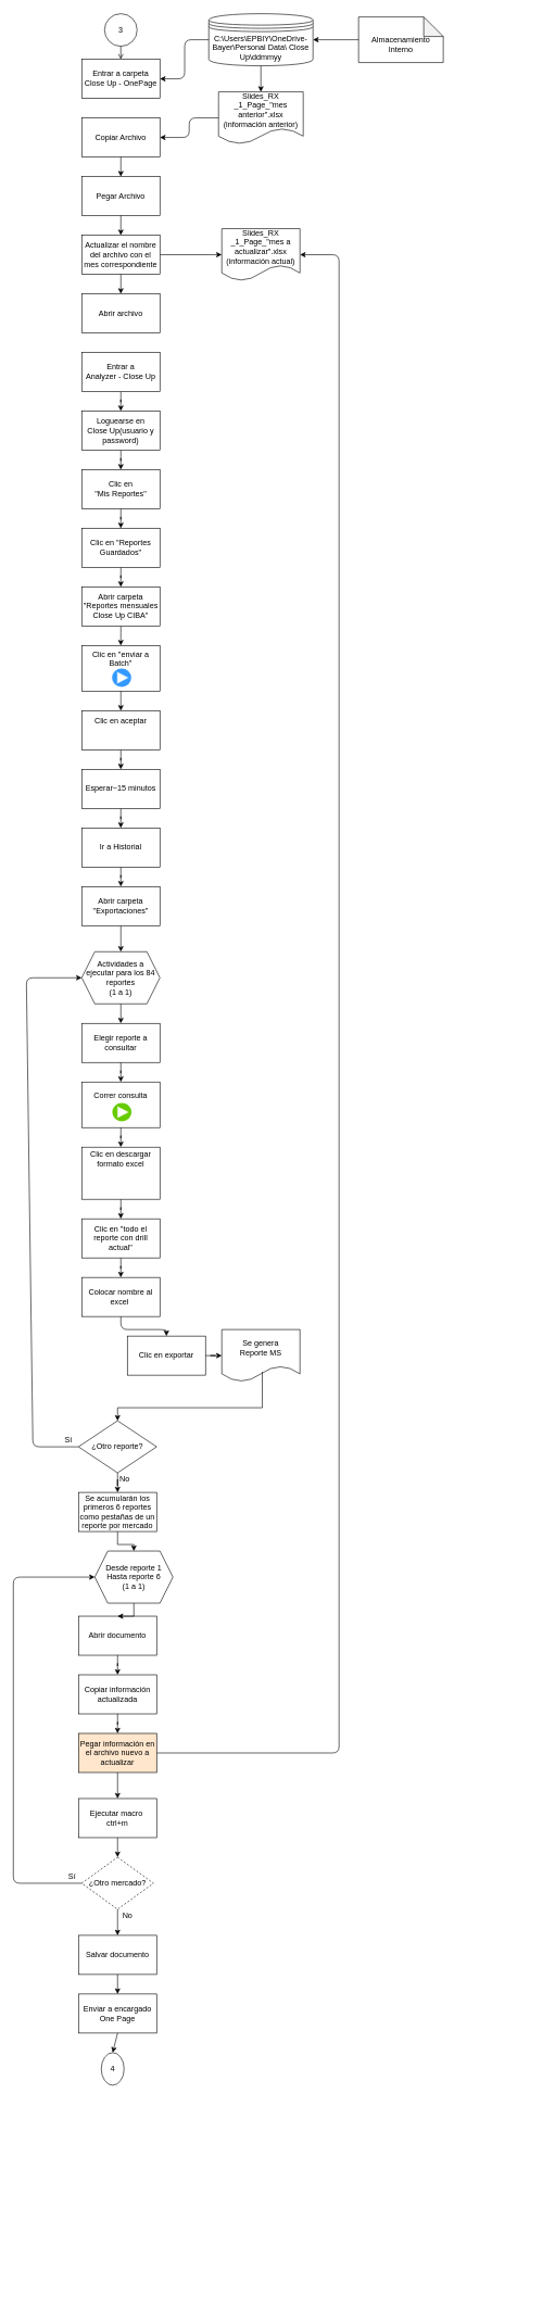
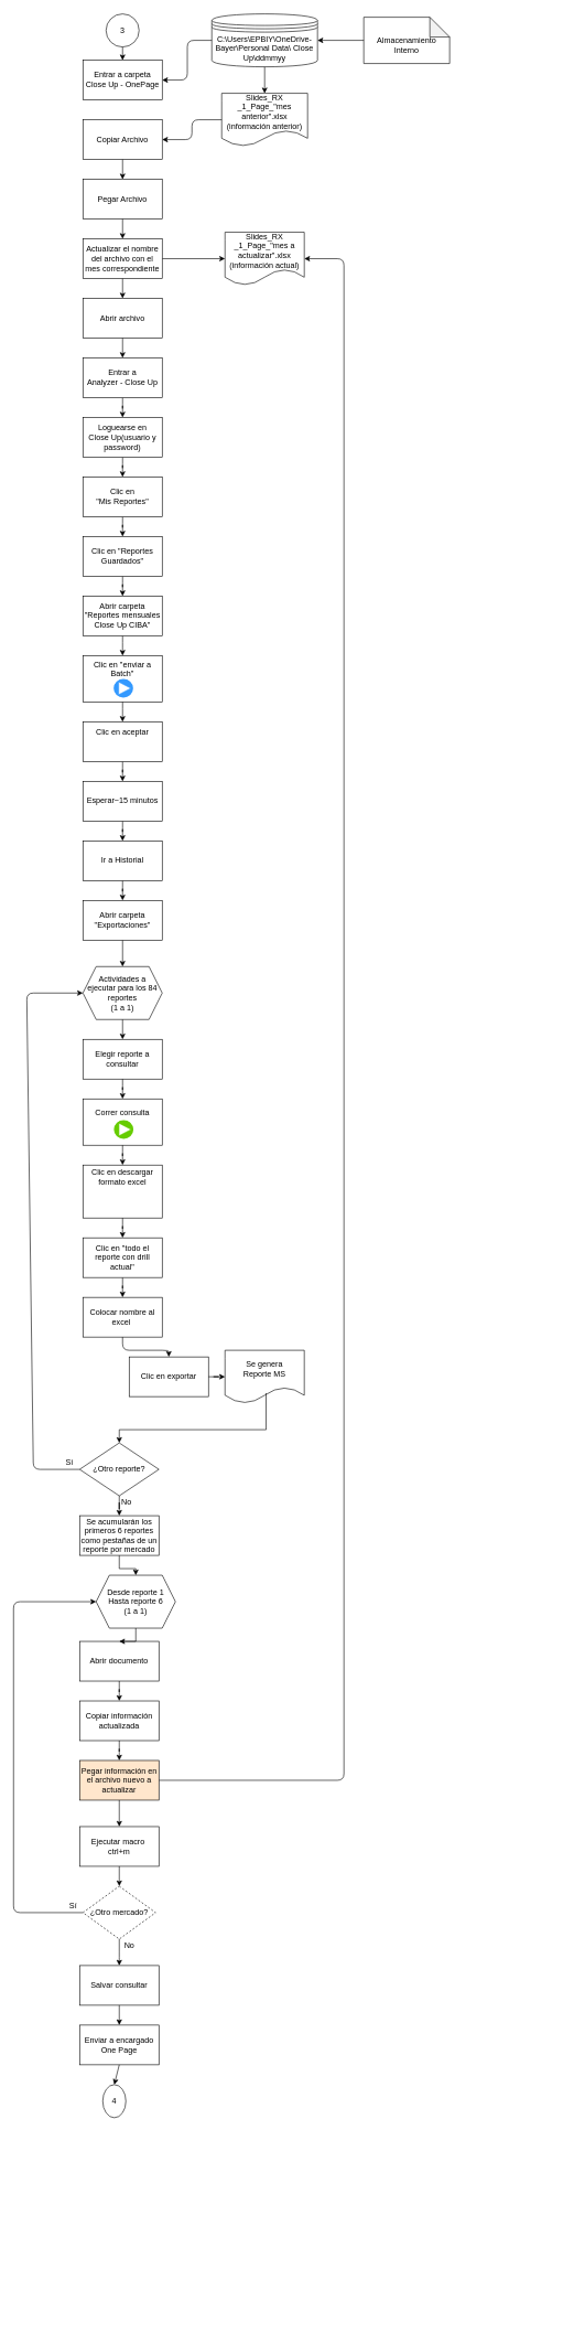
- <mxCell id="11" value="" style="endArrow=open;html=1;exitX=0.5;exitY=1;exitDx=0;exitDy=0;entryX=0.5;entryY=0;entryDx=0;entryDy=0;" parent="1" source="5" target="6" edge="1"><mxGeometry width="50" height="50" relative="1" as="geometry"><mxPoint x="340" y="230" as="sourcePoint" /><mxPoint x="390" y="180" as="targetPoint" /></mxGeometry></mxCell>
+ <mxCell id="11" value="" style="endArrow=classic;html=1;exitX=0.5;exitY=1;exitDx=0;exitDy=0;entryX=0.5;entryY=0;entryDx=0;entryDy=0;" parent="1" source="5" target="6" edge="1"><mxGeometry width="50" height="50" relative="1" as="geometry"><mxPoint x="340" y="230" as="sourcePoint" /><mxPoint x="390" y="180" as="targetPoint" /></mxGeometry></mxCell>
+ <mxCell id="28" value="" style="endArrow=classic;html=1;exitX=0.5;exitY=1;exitDx=0;exitDy=0;entryX=0.5;entryY=0;entryDx=0;entryDy=0;" parent="1" source="20" target="22" edge="1"><mxGeometry width="50" height="50" relative="1" as="geometry"><mxPoint x="340" y="390" as="sourcePoint" /><mxPoint x="390" y="340" as="targetPoint" /></mxGeometry></mxCell>
- <mxCell id="81" value="Salvar documento" style="whiteSpace=wrap;html=1;" vertex="1" parent="70"><mxGeometry x="40" y="310" width="120" height="60" as="geometry" /></mxCell>
+ <mxCell id="81" value="Salvar consultar" style="whiteSpace=wrap;html=1;" vertex="1" parent="70"><mxGeometry x="40" y="310" width="120" height="60" as="geometry" /></mxCell>
